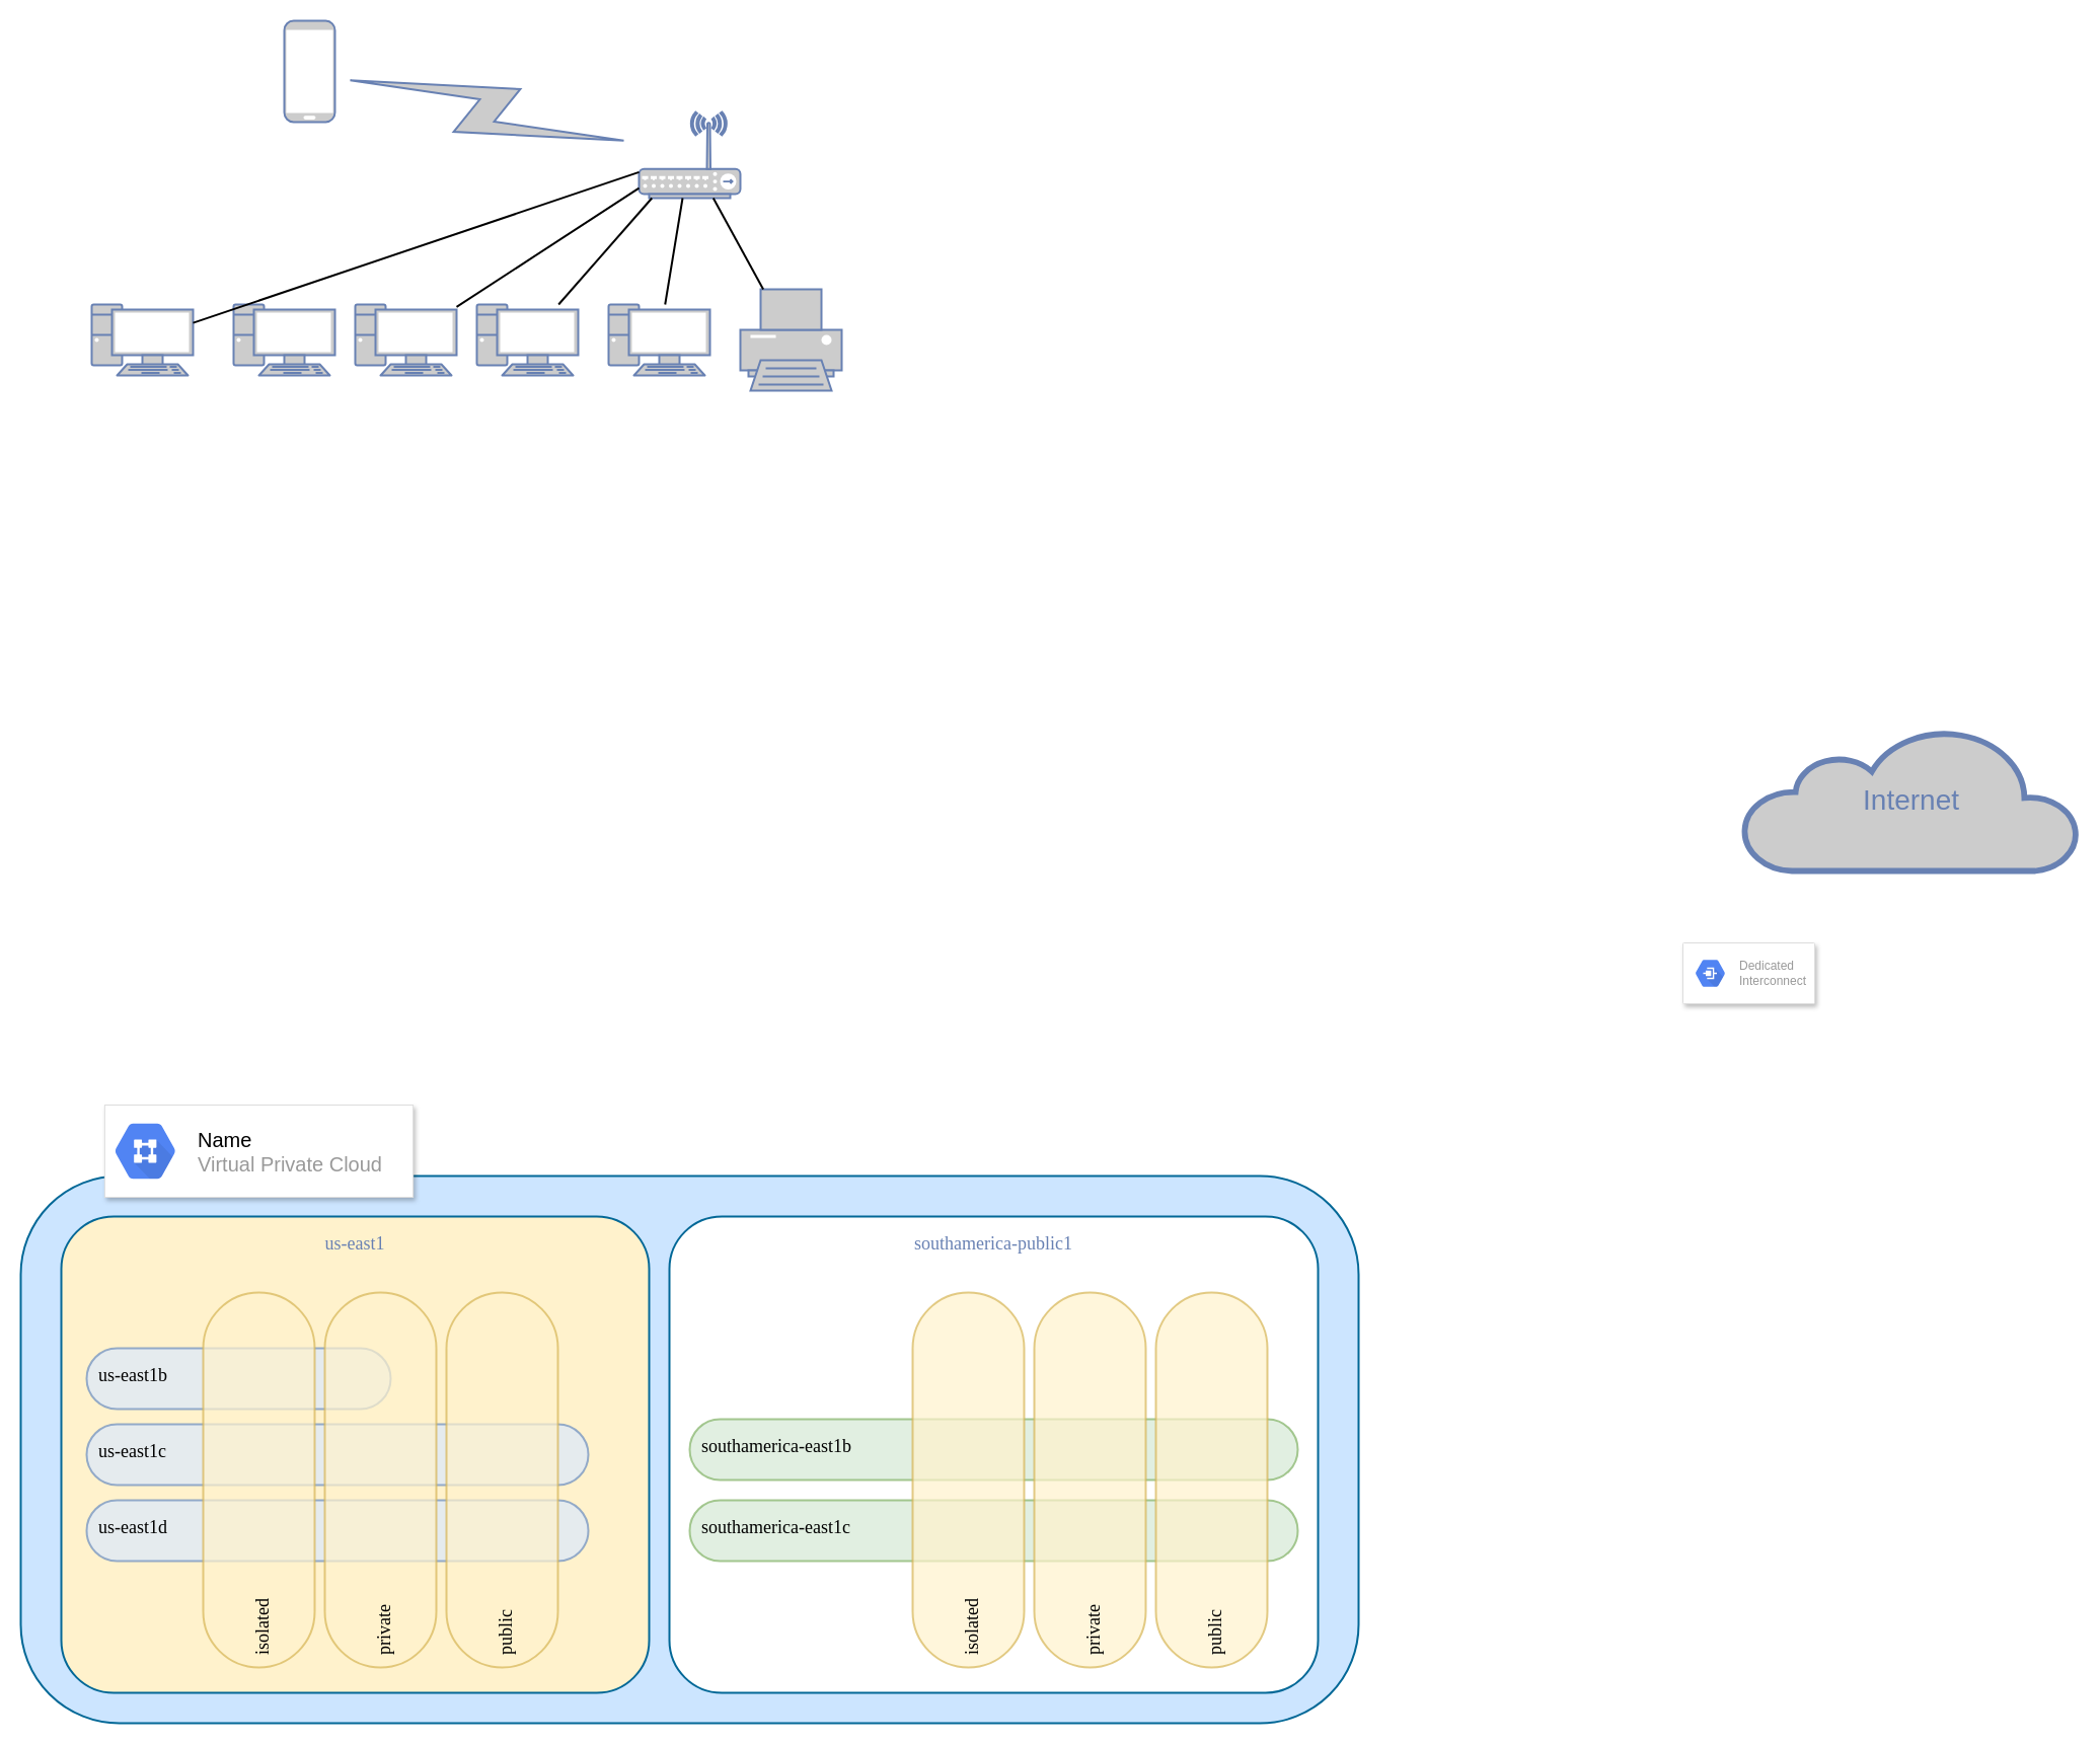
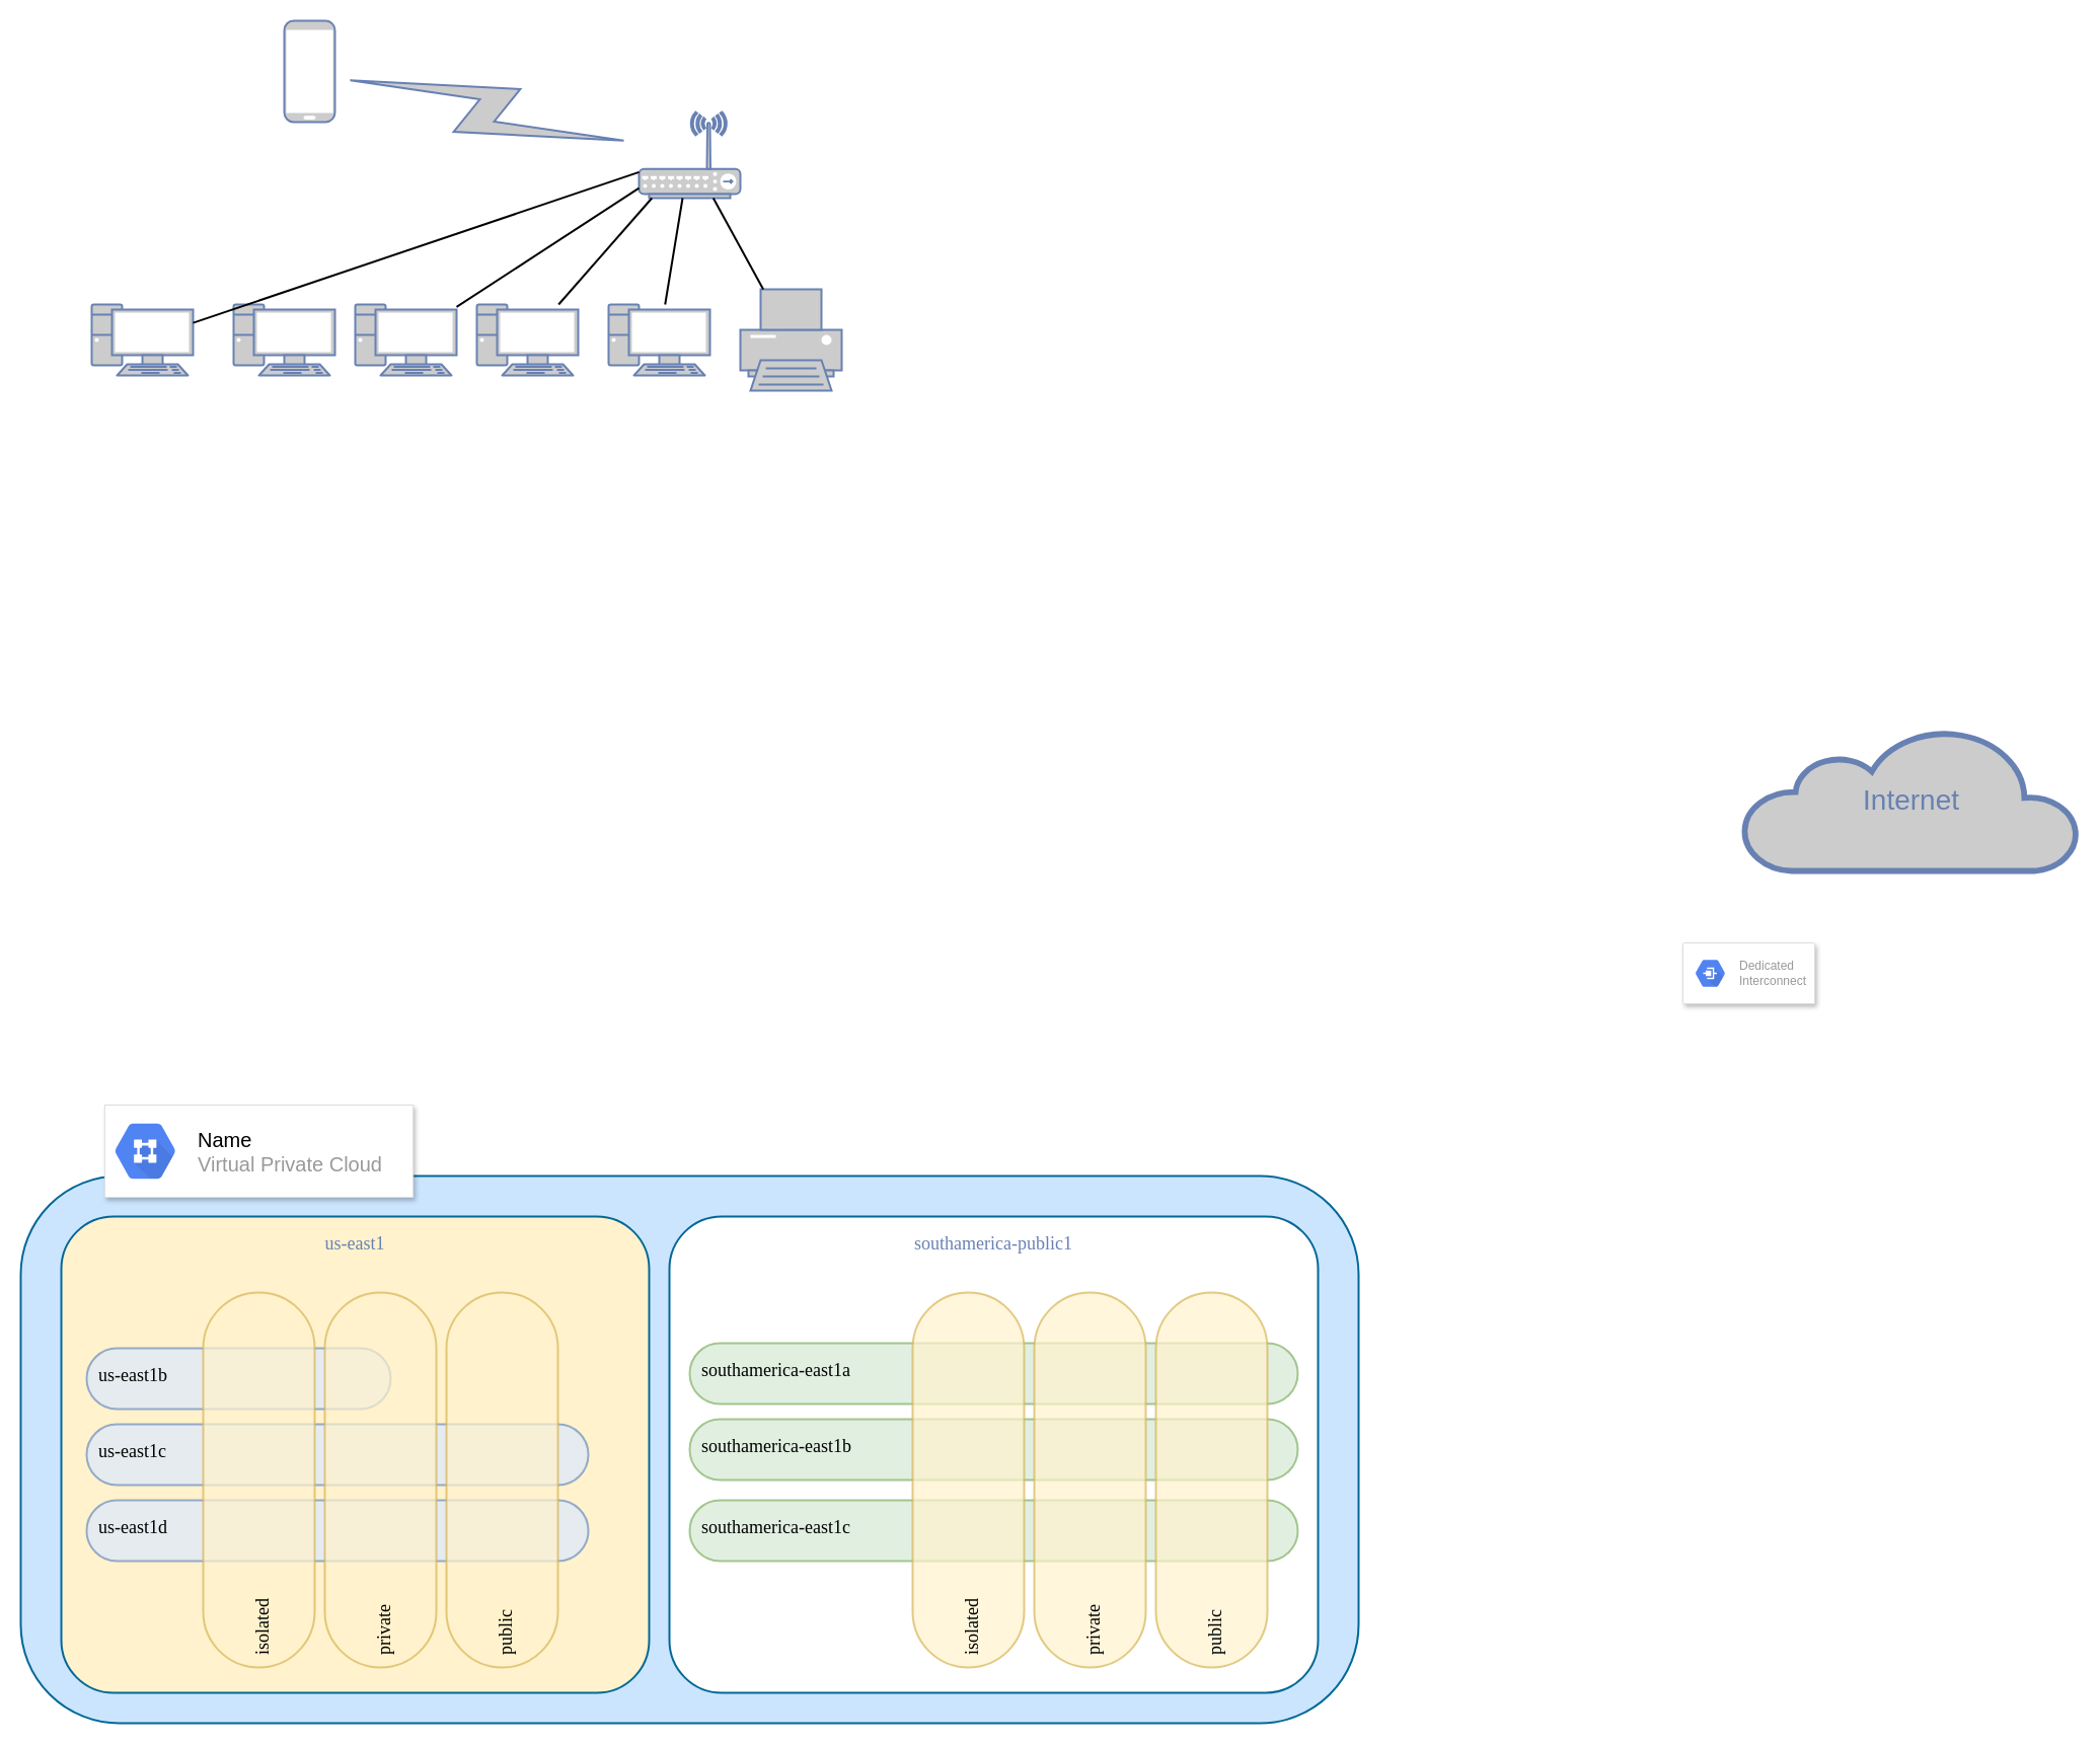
+ <mxCell id="24" value="&lt;font style=&quot;font-size: 18px&quot;&gt;southamerica-east1a&lt;br&gt;&lt;/font&gt;" style="rounded=1;whiteSpace=wrap;html=1;shadow=0;comic=0;strokeColor=#82b366;strokeWidth=2;fillColor=#d5e8d4;fontFamily=Verdana;fontSize=28;align=left;arcSize=50;verticalAlign=top;opacity=70;spacingLeft=10;" vertex="1" parent="1"><mxGeometry x="680" y="1325" width="600" height="60" as="geometry" /></mxCell>
